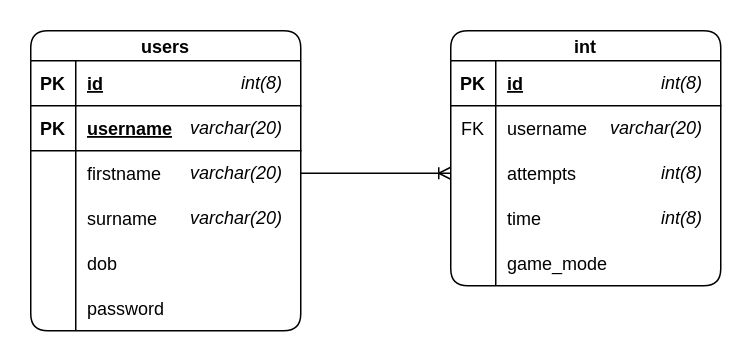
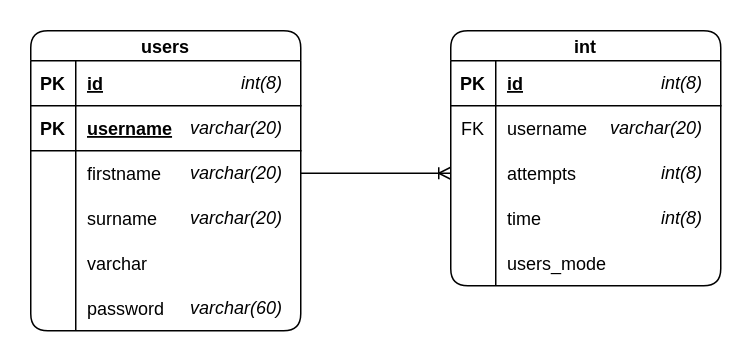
- <mxCell id="17" value="dob" style="shape=partialRectangle;connectable=0;fillColor=none;top=0;left=0;bottom=0;right=0;align=left;spacingLeft=6;overflow=hidden;rounded=1;" vertex="1" parent="15"><mxGeometry x="30" width="150" height="30" as="geometry"><mxRectangle width="150" height="30" as="alternateBounds" /></mxGeometry></mxCell>
+ <mxCell id="17" value="varchar" style="shape=partialRectangle;connectable=0;fillColor=none;top=0;left=0;bottom=0;right=0;align=left;spacingLeft=6;overflow=hidden;rounded=1;" vertex="1" parent="15"><mxGeometry x="30" width="150" height="30" as="geometry"><mxRectangle width="150" height="30" as="alternateBounds" /></mxGeometry></mxCell>
- <mxCell id="42" value="game_mode" style="shape=partialRectangle;connectable=0;fillColor=none;top=0;left=0;bottom=0;right=0;align=left;spacingLeft=6;overflow=hidden;rounded=1;" vertex="1" parent="40"><mxGeometry x="30" width="150" height="30" as="geometry"><mxRectangle width="150" height="30" as="alternateBounds" /></mxGeometry></mxCell>
+ <mxCell id="42" value="users_mode" style="shape=partialRectangle;connectable=0;fillColor=none;top=0;left=0;bottom=0;right=0;align=left;spacingLeft=6;overflow=hidden;rounded=1;" vertex="1" parent="40"><mxGeometry x="30" width="150" height="30" as="geometry"><mxRectangle width="150" height="30" as="alternateBounds" /></mxGeometry></mxCell>
+ <mxCell id="26" value="varchar(60)" style="text;html=1;strokeColor=none;fillColor=none;align=right;verticalAlign=middle;whiteSpace=wrap;rounded=0;fontStyle=2" vertex="1" parent="1"><mxGeometry x="50" y="190" width="140" height="30" as="geometry" /></mxCell>
